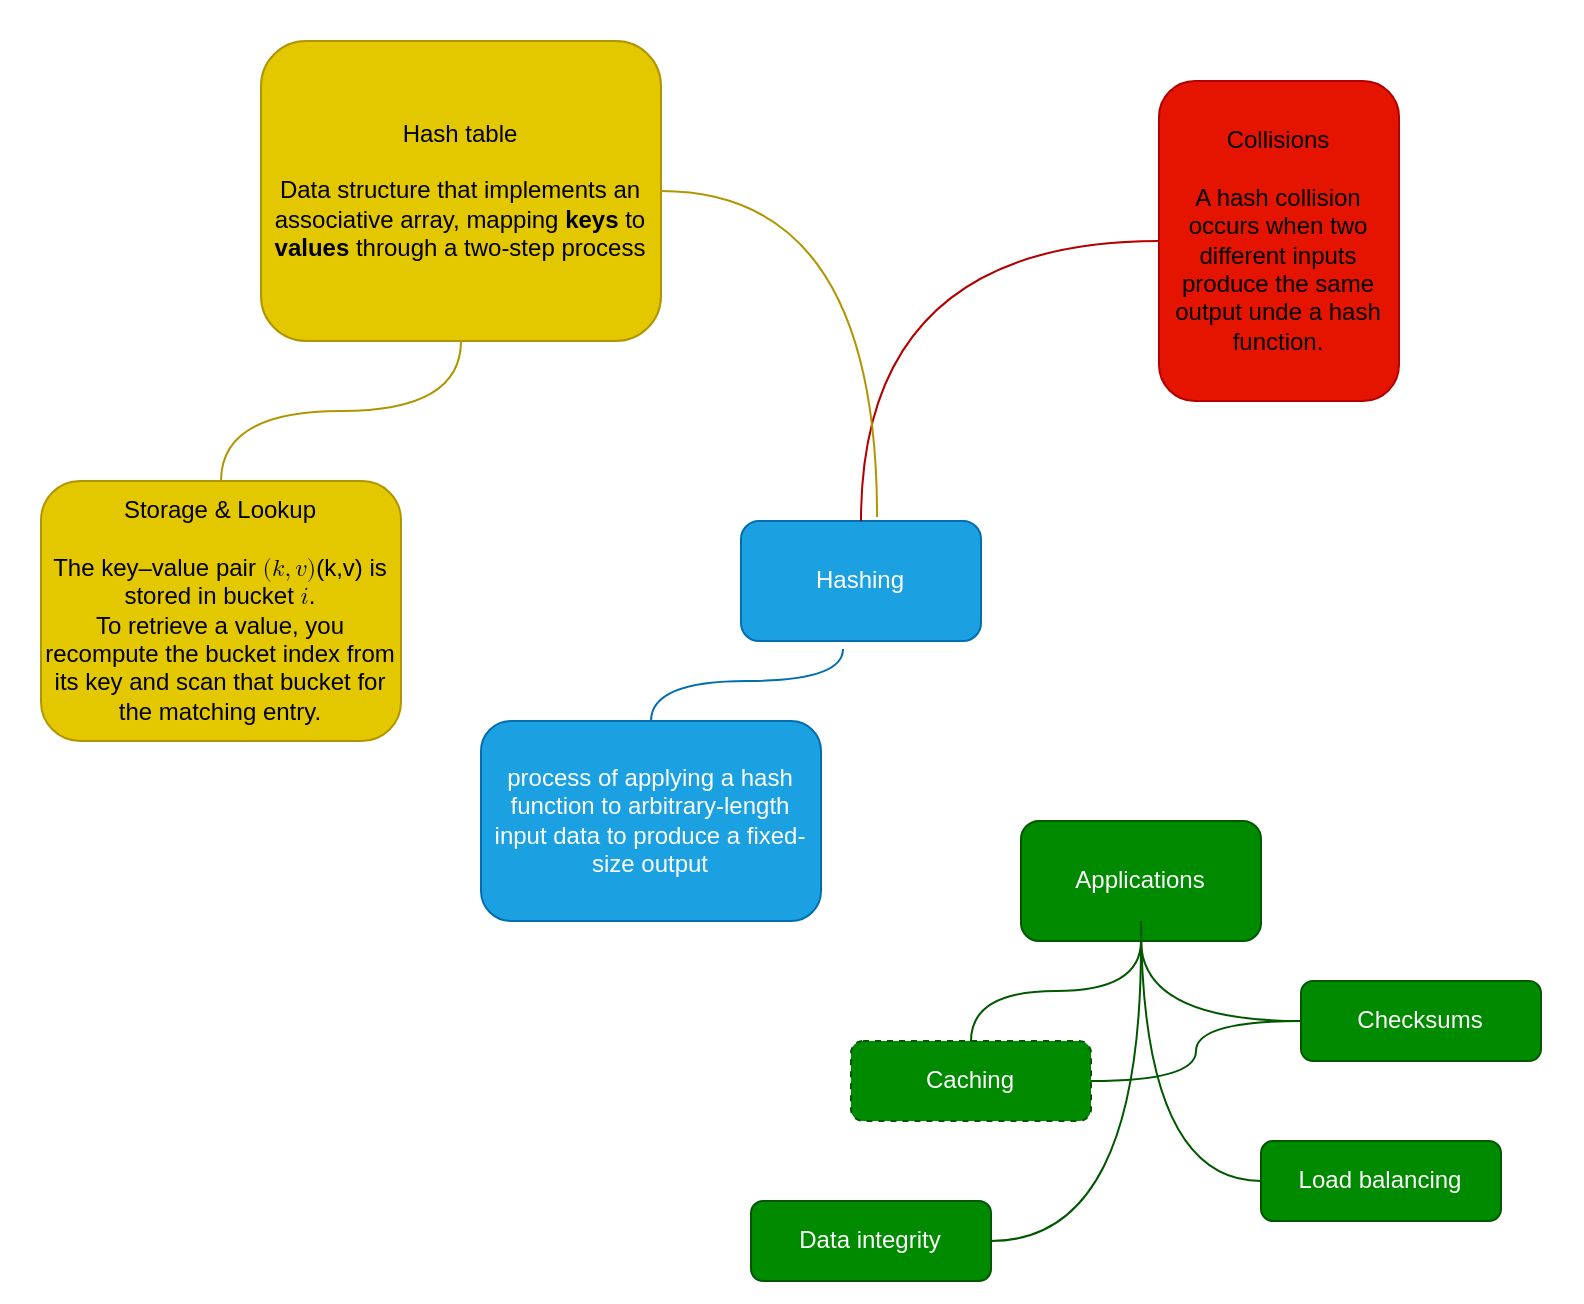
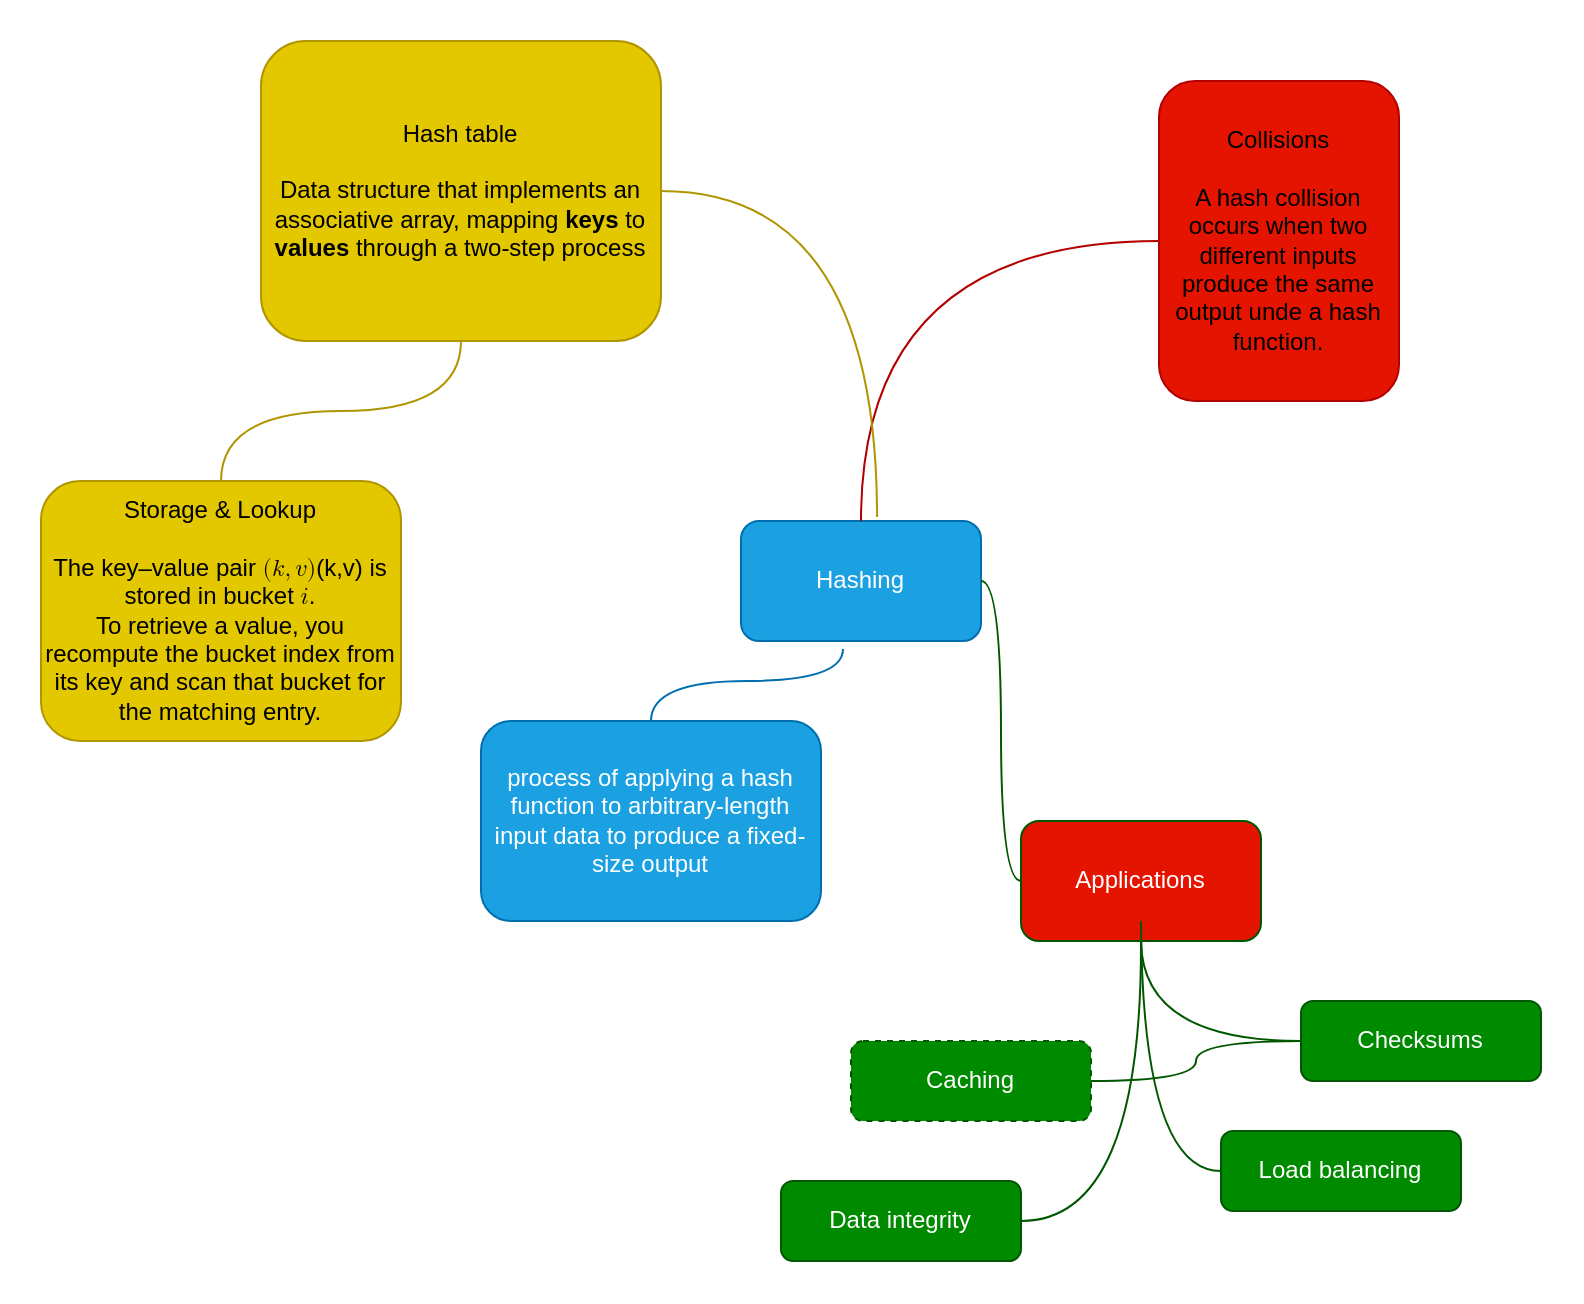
- <mxCell id="6" value="Applications" style="rounded=1;whiteSpace=wrap;html=1;fillColor=#008a00;fontColor=#ffffff;strokeColor=#005700;" vertex="1" parent="1"><mxGeometry x="510" y="410" width="120" height="60" as="geometry" /></mxCell>
+ <mxCell id="6" value="Applications" style="rounded=1;whiteSpace=wrap;html=1;fillColor=#e51400;fontColor=#ffffff;strokeColor=#005700;" vertex="1" parent="1"><mxGeometry x="510" y="410" width="120" height="60" as="geometry" /></mxCell>
- <mxCell id="5" style="edgeStyle=orthogonalEdgeStyle;html=1;fillColor=#008a00;strokeColor=#005700;curved=1;endArrow=none;endFill=0;" edge="1" parent="1" source="6" target="8"><mxGeometry relative="1" as="geometry" /></mxCell>
+ <mxCell id="5" style="edgeStyle=orthogonalEdgeStyle;html=1;entryX=1;entryY=0.5;entryDx=0;entryDy=0;fillColor=#008a00;strokeColor=#005700;curved=1;endArrow=none;endFill=0;" edge="1" parent="1" source="6" target="2"><mxGeometry relative="1" as="geometry" /></mxCell>
- <mxCell id="14" value="Checksums" style="rounded=1;whiteSpace=wrap;html=1;fillColor=#008a00;fontColor=#ffffff;strokeColor=#005700;" vertex="1" parent="1"><mxGeometry x="650" y="490" width="120" height="40" as="geometry" /></mxCell>
+ <mxCell id="14" value="Checksums" style="rounded=1;whiteSpace=wrap;html=1;fillColor=#008a00;fontColor=#ffffff;strokeColor=#005700;" vertex="1" parent="1"><mxGeometry x="650" y="500" width="120" height="40" as="geometry" /></mxCell>
- <mxCell id="12" value="Load balancing" style="rounded=1;whiteSpace=wrap;html=1;fillColor=#008a00;fontColor=#ffffff;strokeColor=#005700;" vertex="1" parent="1"><mxGeometry x="630" y="570" width="120" height="40" as="geometry" /></mxCell>
+ <mxCell id="12" value="Load balancing" style="rounded=1;whiteSpace=wrap;html=1;fillColor=#008a00;fontColor=#ffffff;strokeColor=#005700;" vertex="1" parent="1"><mxGeometry x="610" y="565" width="120" height="40" as="geometry" /></mxCell>
- <mxCell id="10" value="Data integrity" style="rounded=1;whiteSpace=wrap;html=1;fillColor=#008a00;fontColor=#ffffff;strokeColor=#005700;" vertex="1" parent="1"><mxGeometry x="375" y="600" width="120" height="40" as="geometry" /></mxCell>
+ <mxCell id="10" value="Data integrity" style="rounded=1;whiteSpace=wrap;html=1;fillColor=#008a00;fontColor=#ffffff;strokeColor=#005700;" vertex="1" parent="1"><mxGeometry x="390" y="590" width="120" height="40" as="geometry" /></mxCell>
